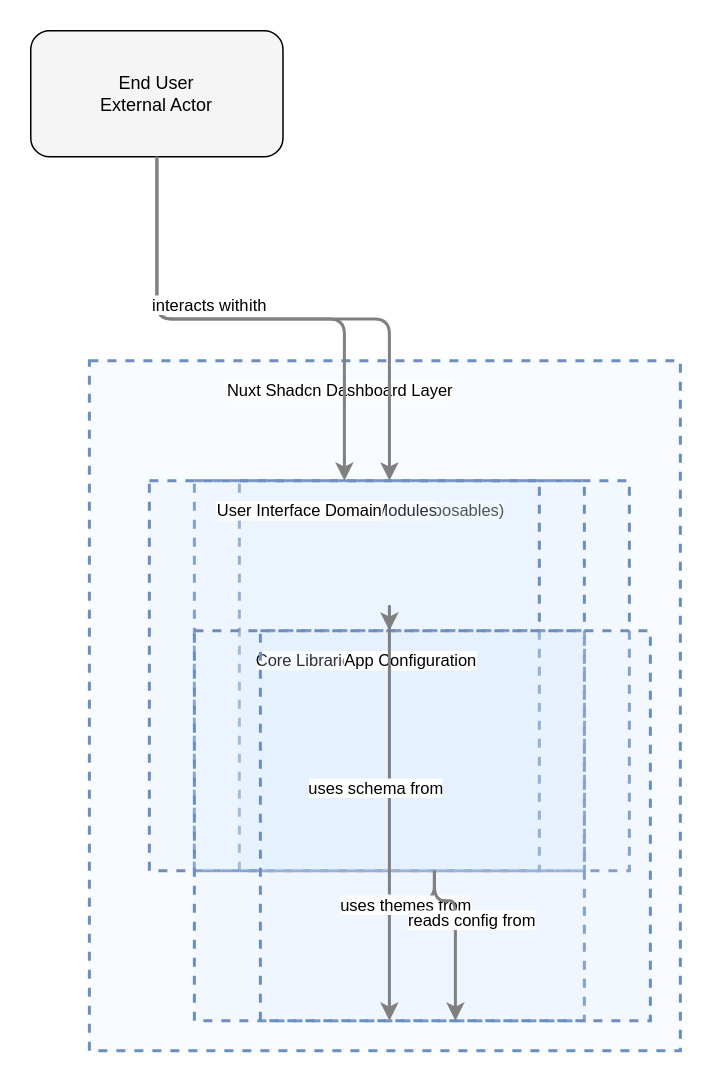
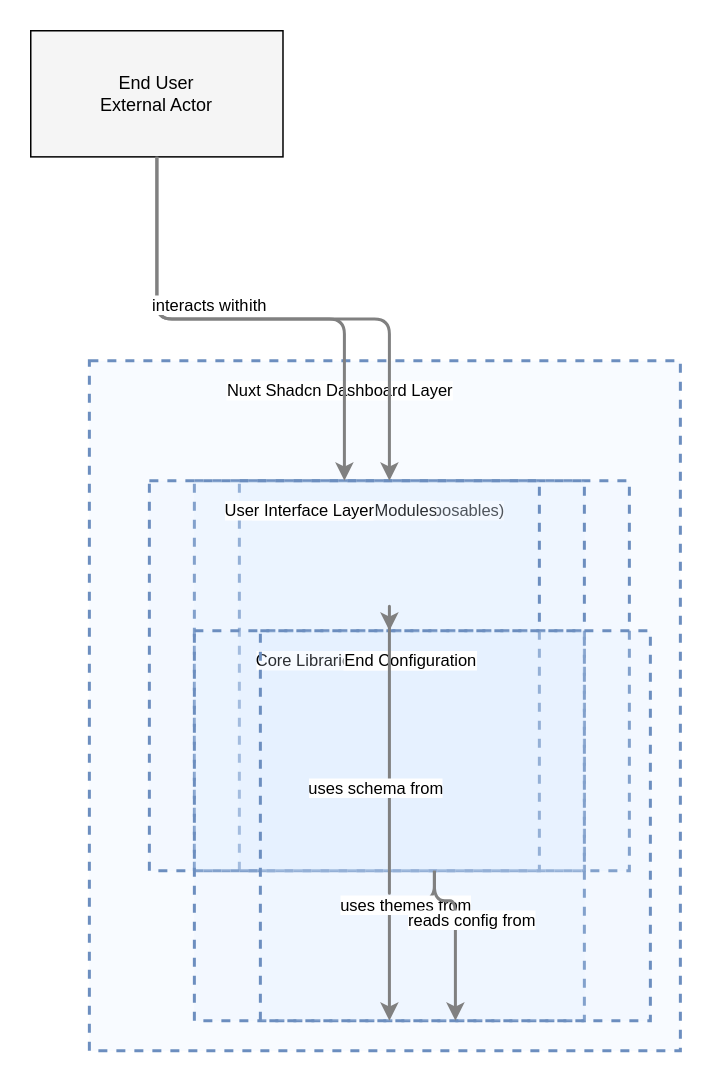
- <mxCell id="14" value="End User&lt;br&gt;External Actor" style="rounded=1;whiteSpace=wrap;html=1;fillColor=#f5f5f5" vertex="1" parent="1"><mxGeometry x="20" y="20" width="168.158" height="84.079" as="geometry" /></mxCell>
+ <mxCell id="14" value="End User&lt;br&gt;External Actor" style="whiteSpace=wrap;html=1;fillColor=#f5f5f5;rounded=0;" vertex="1" parent="1"><mxGeometry x="20" y="20" width="168.158" height="84.079" as="geometry" /></mxCell>
- <mxCell id="7" value="User Interface Domain" style="edgeLabel;html=1;align=center;verticalAlign=middle;resizable=0;labelBackgroundColor=white;spacing=5" vertex="1" parent="12"><mxGeometry x="48" y="88" width="184" height="24" as="geometry" /></mxCell>
+ <mxCell id="7" value="User Interface Layer" style="edgeLabel;html=1;align=center;verticalAlign=middle;resizable=0;labelBackgroundColor=white;spacing=5" vertex="1" parent="12"><mxGeometry x="48" y="88" width="184" height="24" as="geometry" /></mxCell>
- <mxCell id="11" value="App Configuration" style="edgeLabel;html=1;align=center;verticalAlign=middle;resizable=0;labelBackgroundColor=white;spacing=5" vertex="1" parent="12"><mxGeometry x="122" y="188" width="184" height="24" as="geometry" /></mxCell>
+ <mxCell id="11" value="End Configuration" style="edgeLabel;html=1;align=center;verticalAlign=middle;resizable=0;labelBackgroundColor=white;spacing=5" vertex="1" parent="12"><mxGeometry x="122" y="188" width="184" height="24" as="geometry" /></mxCell>
